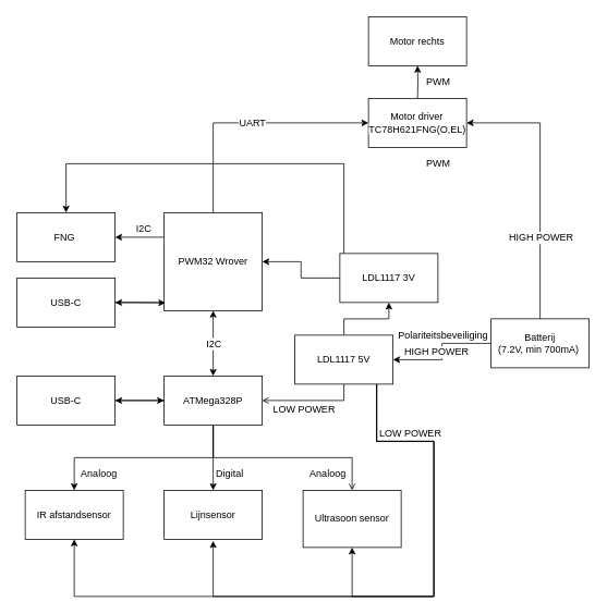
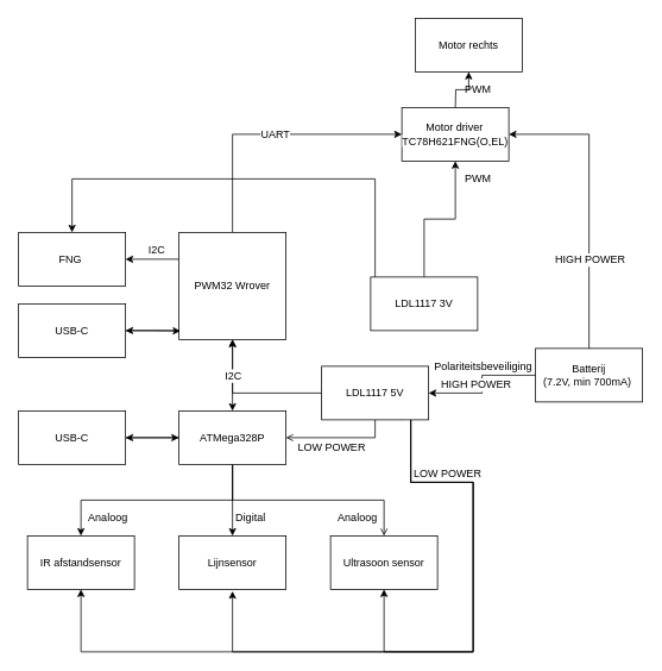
- <mxCell id="34" value="Motor rechts" style="rounded=0;whiteSpace=wrap;html=1;" parent="1" vertex="1"><mxGeometry x="450" y="20" width="120" height="60" as="geometry" /></mxCell>
+ <mxCell id="34" value="Motor rechts" style="rounded=0;whiteSpace=wrap;html=1;" parent="1" vertex="1"><mxGeometry x="465" y="20" width="120" height="60" as="geometry" /></mxCell>
- <mxCell id="41" style="edgeStyle=orthogonalEdgeStyle;rounded=0;orthogonalLoop=1;jettySize=auto;html=1;entryX=1;entryY=0.5;entryDx=0;entryDy=0;fontSize=12;" edge="1" parent="1" source="43" target="6"><mxGeometry relative="1" as="geometry" /></mxCell>
+ <mxCell id="41" style="edgeStyle=orthogonalEdgeStyle;rounded=0;orthogonalLoop=1;jettySize=auto;html=1;fontSize=12;" edge="1" parent="1" source="43" target="7"><mxGeometry relative="1" as="geometry" /></mxCell>
- <mxCell id="27" style="edgeStyle=orthogonalEdgeStyle;rounded=0;orthogonalLoop=1;jettySize=auto;html=1;entryX=0.5;entryY=1;entryDx=0;entryDy=0;fontSize=12;" edge="1" parent="1" source="28" target="43"><mxGeometry relative="1" as="geometry" /></mxCell>
+ <mxCell id="27" style="edgeStyle=orthogonalEdgeStyle;rounded=0;orthogonalLoop=1;jettySize=auto;html=1;fontSize=12;" edge="1" parent="1" source="28" target="6"><mxGeometry relative="1" as="geometry" /></mxCell>
- <mxCell id="20" value="Ultrasoon sensor" style="rounded=0;whiteSpace=wrap;html=1;" parent="1" vertex="1"><mxGeometry x="370" y="600" width="120" height="70" as="geometry" /></mxCell>
+ <mxCell id="20" value="Ultrasoon sensor" style="rounded=0;whiteSpace=wrap;html=1;" parent="1" vertex="1"><mxGeometry x="370" y="600" width="120" height="60" as="geometry" /></mxCell>
